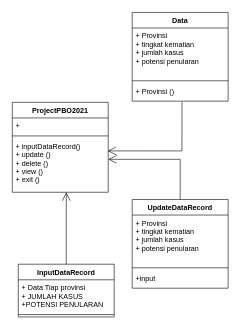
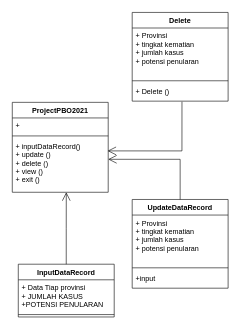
- <mxCell id="15" value="Data" style="swimlane;fontStyle=1;align=center;verticalAlign=top;childLayout=stackLayout;horizontal=1;startSize=26;horizontalStack=0;resizeParent=1;resizeParentMax=0;resizeLast=0;collapsible=1;marginBottom=0;" vertex="1" parent="1"><mxGeometry x="220" y="20" width="160" height="148" as="geometry" /></mxCell>
+ <mxCell id="15" value="Delete" style="swimlane;fontStyle=1;align=center;verticalAlign=top;childLayout=stackLayout;horizontal=1;startSize=26;horizontalStack=0;resizeParent=1;resizeParentMax=0;resizeLast=0;collapsible=1;marginBottom=0;" vertex="1" parent="1"><mxGeometry x="220" y="20" width="160" height="148" as="geometry" /></mxCell>
- <mxCell id="18" value="+ Provinsi ()" style="text;strokeColor=none;fillColor=none;align=left;verticalAlign=top;spacingLeft=4;spacingRight=4;overflow=hidden;rotatable=0;points=[[0,0.5],[1,0.5]];portConstraint=eastwest;" vertex="1" parent="15"><mxGeometry y="118" width="160" height="30" as="geometry" /></mxCell>
+ <mxCell id="18" value="+ Delete ()" style="text;strokeColor=none;fillColor=none;align=left;verticalAlign=top;spacingLeft=4;spacingRight=4;overflow=hidden;rotatable=0;points=[[0,0.5],[1,0.5]];portConstraint=eastwest;" vertex="1" parent="15"><mxGeometry y="118" width="160" height="30" as="geometry" /></mxCell>
